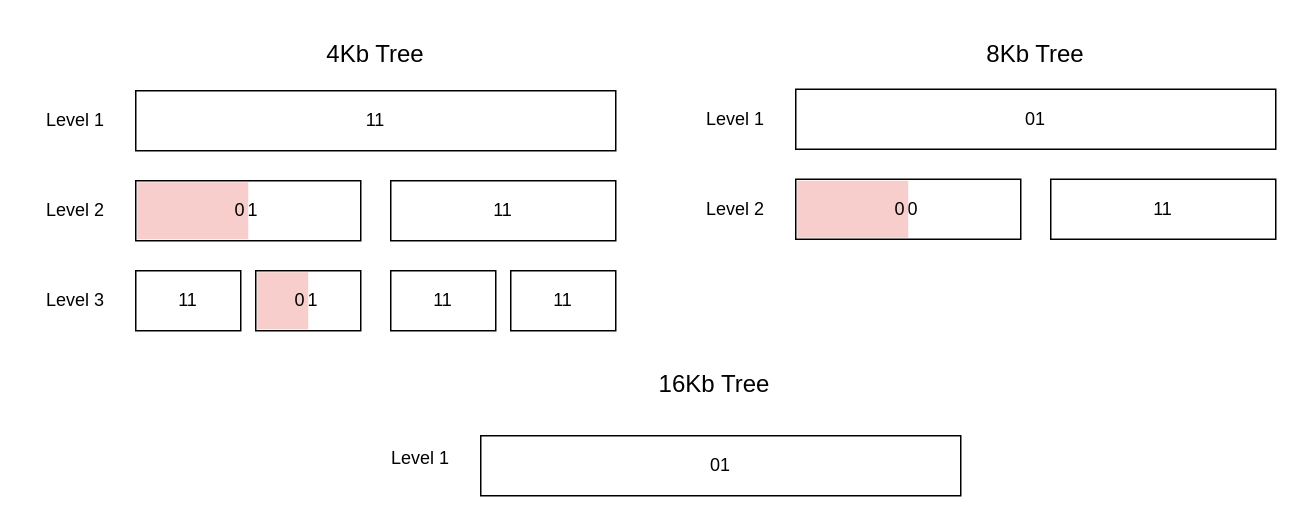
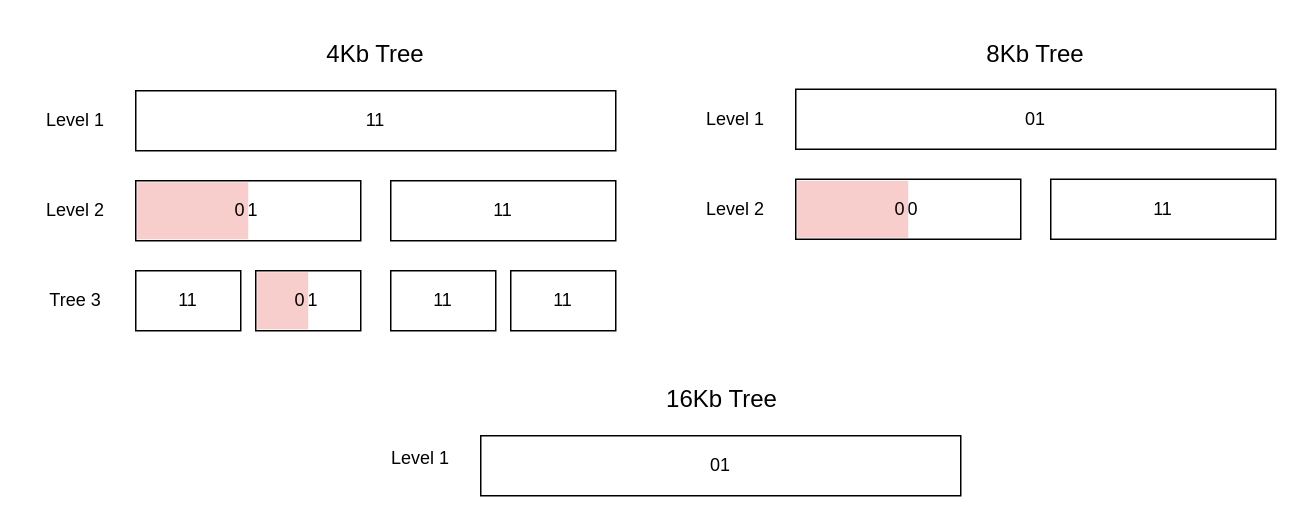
- <mxCell id="3" value="Level 3" style="text;html=1;strokeColor=none;fillColor=none;align=center;verticalAlign=middle;whiteSpace=wrap;rounded=0;" vertex="1" parent="1"><mxGeometry x="20" y="185" width="60" height="30" as="geometry" /></mxCell>
+ <mxCell id="3" value="Tree 3" style="text;html=1;strokeColor=none;fillColor=none;align=center;verticalAlign=middle;whiteSpace=wrap;rounded=0;" vertex="1" parent="1"><mxGeometry x="20" y="185" width="60" height="30" as="geometry" /></mxCell>
- <mxCell id="24" value="&lt;font style=&quot;font-size: 16px;&quot;&gt;16Kb Tree&lt;/font&gt;" style="text;html=1;strokeColor=none;fillColor=none;align=center;verticalAlign=middle;whiteSpace=wrap;rounded=0;" vertex="1" parent="1"><mxGeometry x="426" y="240" width="100" height="30" as="geometry" /></mxCell>
+ <mxCell id="24" value="&lt;font style=&quot;font-size: 16px;&quot;&gt;16Kb Tree&lt;/font&gt;" style="text;html=1;strokeColor=none;fillColor=none;align=center;verticalAlign=middle;whiteSpace=wrap;rounded=0;" vertex="1" parent="1"><mxGeometry x="431" y="250" width="100" height="30" as="geometry" /></mxCell>
